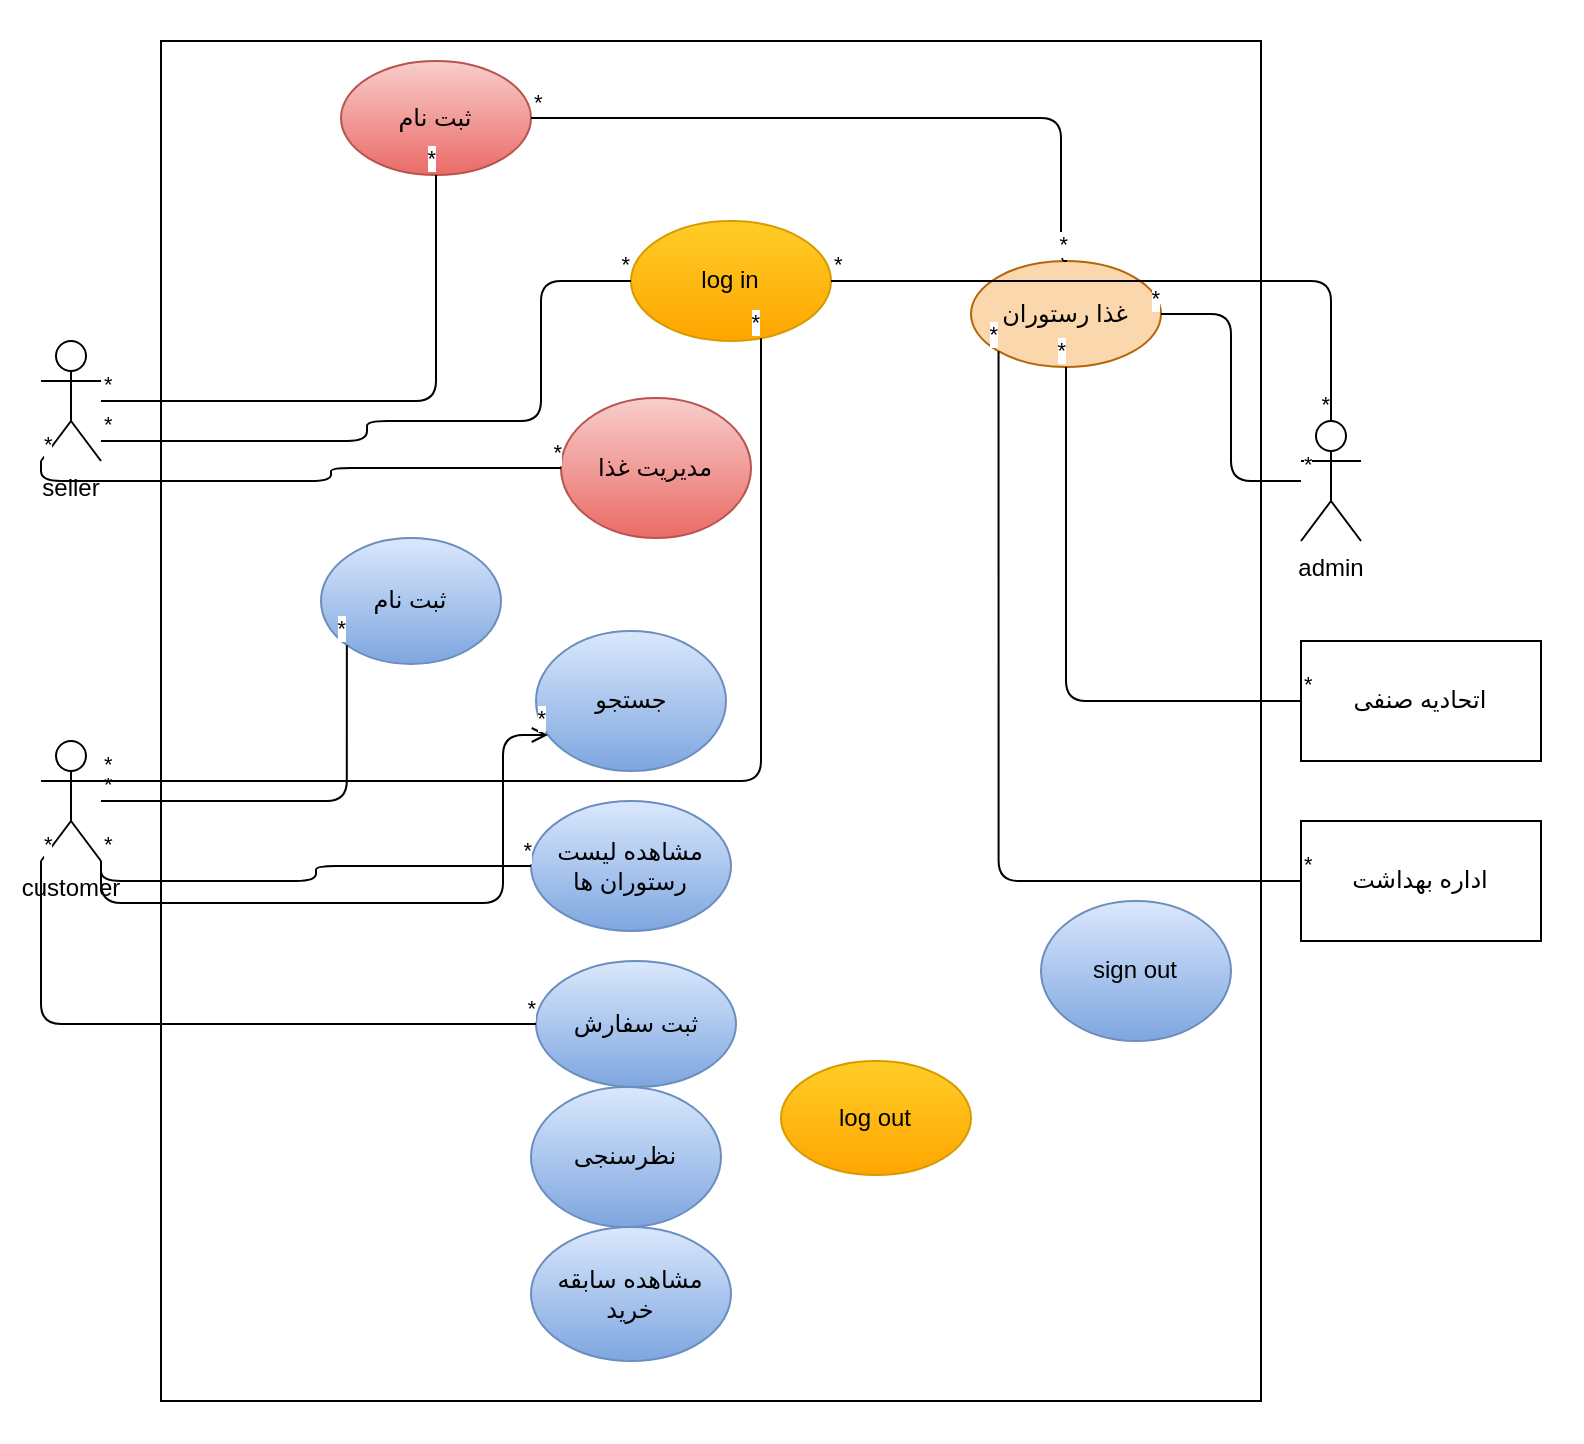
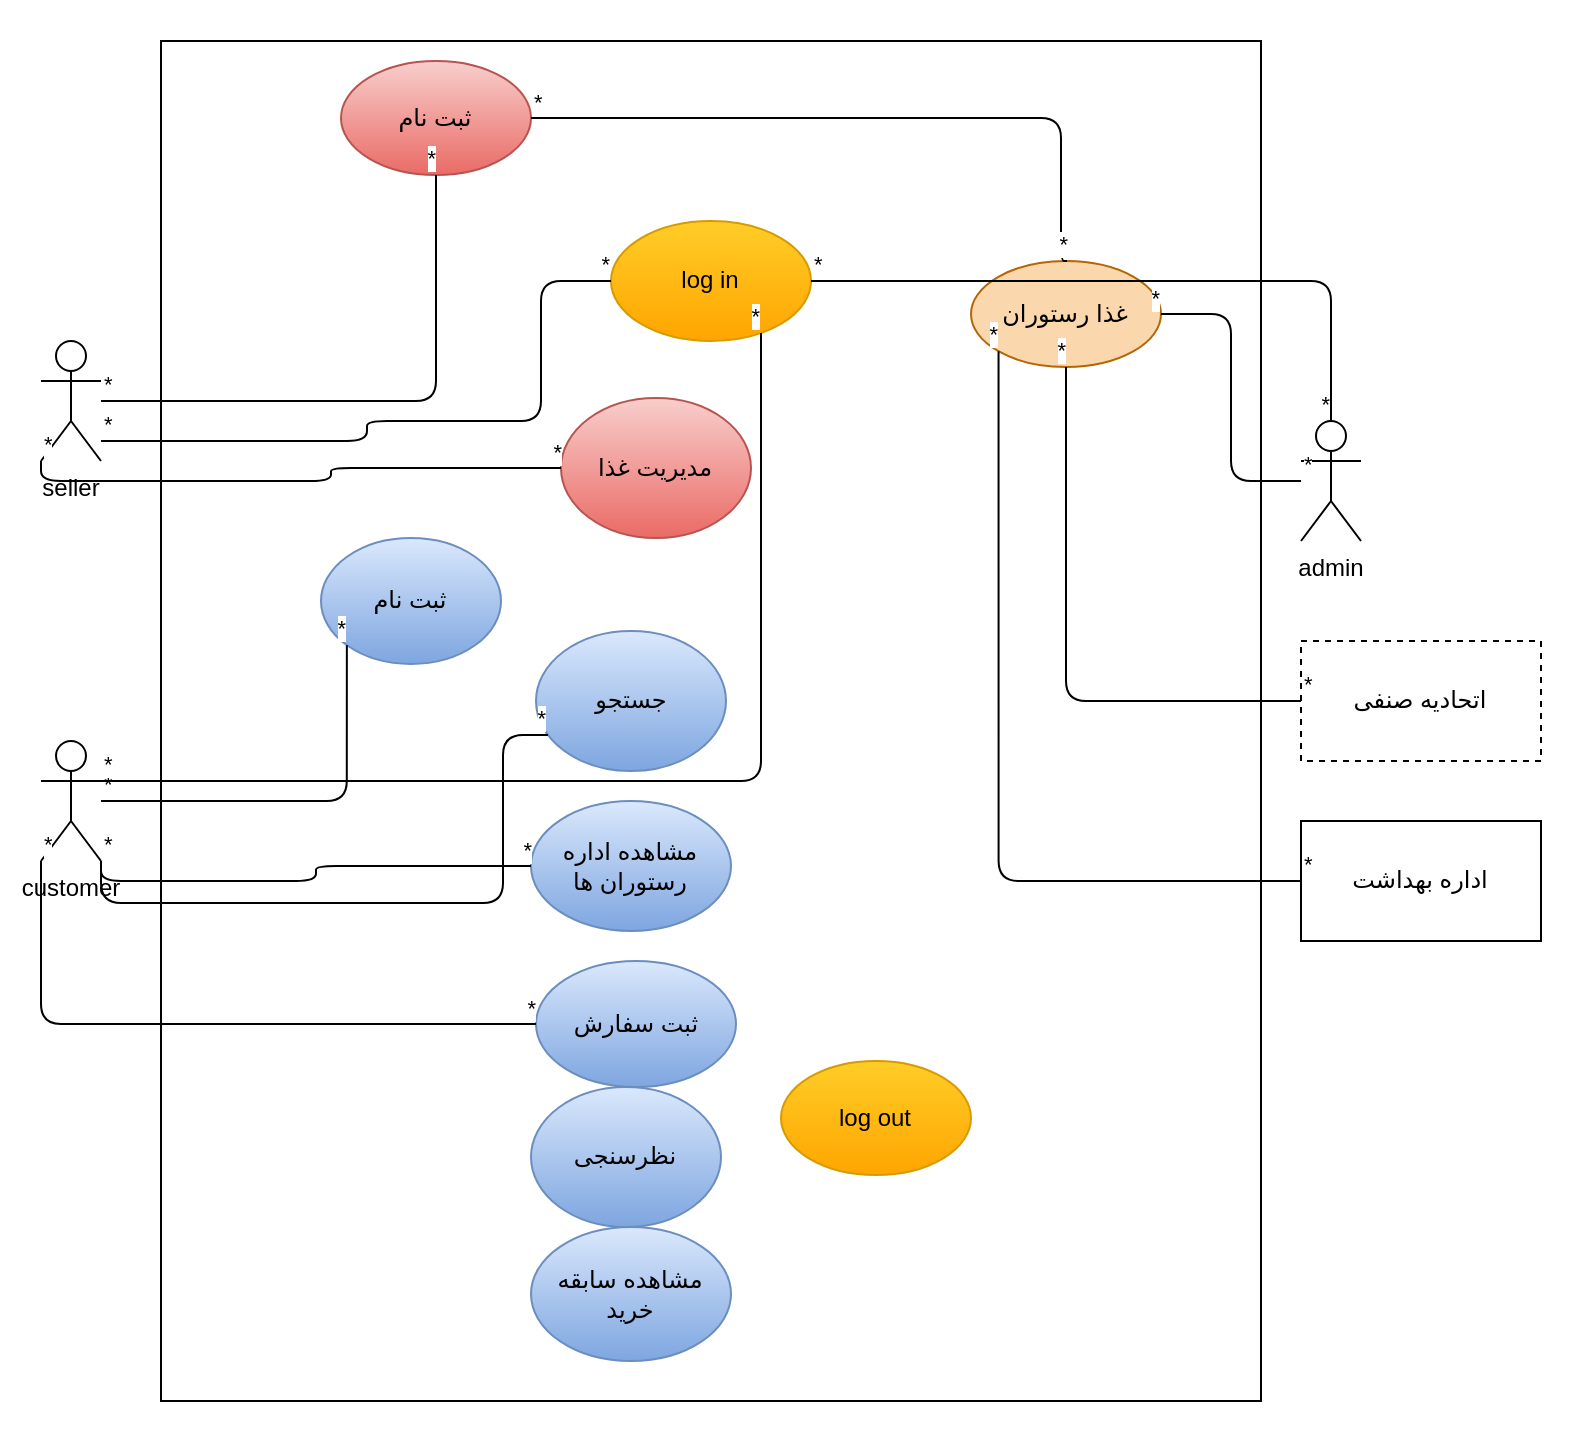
- <mxCell id="7" value="log in" style="ellipse;whiteSpace=wrap;html=1;fillColor=#ffcd28;strokeColor=#d79b00;gradientColor=#ffa500;" parent="1" vertex="1"><mxGeometry x="315" y="110" width="100" height="60" as="geometry" /></mxCell>
+ <mxCell id="7" value="log in" style="ellipse;whiteSpace=wrap;html=1;fillColor=#ffcd28;strokeColor=#d79b00;gradientColor=#ffa500;" parent="1" vertex="1"><mxGeometry x="305" y="110" width="100" height="60" as="geometry" /></mxCell>
- <mxCell id="9" value="اتحادیه صنفی" style="rounded=0;whiteSpace=wrap;html=1;" parent="1" vertex="1"><mxGeometry x="650" y="320" width="120" height="60" as="geometry" /></mxCell>
+ <mxCell id="9" value="اتحادیه صنفی" style="rounded=0;whiteSpace=wrap;html=1;dashed=1;" parent="1" vertex="1"><mxGeometry x="650" y="320" width="120" height="60" as="geometry" /></mxCell>
- <mxCell id="48" value="" style="endArrow=open;html=1;edgeStyle=orthogonalEdgeStyle;exitX=1;exitY=1;exitDx=0;exitDy=0;exitPerimeter=0;" parent="1" source="3" target="16" edge="1"><mxGeometry relative="1" as="geometry"><mxPoint x="97.5" y="450.75" as="sourcePoint" /><mxPoint x="250" y="429.25" as="targetPoint" /><Array as="points"><mxPoint x="50" y="451" /><mxPoint x="251" y="451" /><mxPoint x="251" y="367" /></Array></mxGeometry></mxCell>
+ <mxCell id="48" value="" style="endArrow=none;html=1;edgeStyle=orthogonalEdgeStyle;exitX=1;exitY=1;exitDx=0;exitDy=0;exitPerimeter=0;" parent="1" source="3" target="16" edge="1"><mxGeometry relative="1" as="geometry"><mxPoint x="97.5" y="450.75" as="sourcePoint" /><mxPoint x="250" y="429.25" as="targetPoint" /><Array as="points"><mxPoint x="50" y="451" /><mxPoint x="251" y="451" /><mxPoint x="251" y="367" /></Array></mxGeometry></mxCell>
- <mxCell id="11" value="مشاهده لیست رستوران ها" style="ellipse;whiteSpace=wrap;html=1;fillColor=#dae8fc;strokeColor=#6c8ebf;gradientColor=#7ea6e0;" parent="1" vertex="1"><mxGeometry x="265" y="400" width="100" height="65" as="geometry" /></mxCell>
+ <mxCell id="11" value="مشاهده اداره رستوران ها" style="ellipse;whiteSpace=wrap;html=1;fillColor=#dae8fc;strokeColor=#6c8ebf;gradientColor=#7ea6e0;" parent="1" vertex="1"><mxGeometry x="265" y="400" width="100" height="65" as="geometry" /></mxCell>
- <mxCell id="15" value="sign out" style="ellipse;whiteSpace=wrap;html=1;fillColor=#dae8fc;strokeColor=#6c8ebf;gradientColor=#7ea6e0;" parent="1" vertex="1"><mxGeometry x="520" y="450" width="95" height="70" as="geometry" /></mxCell>
